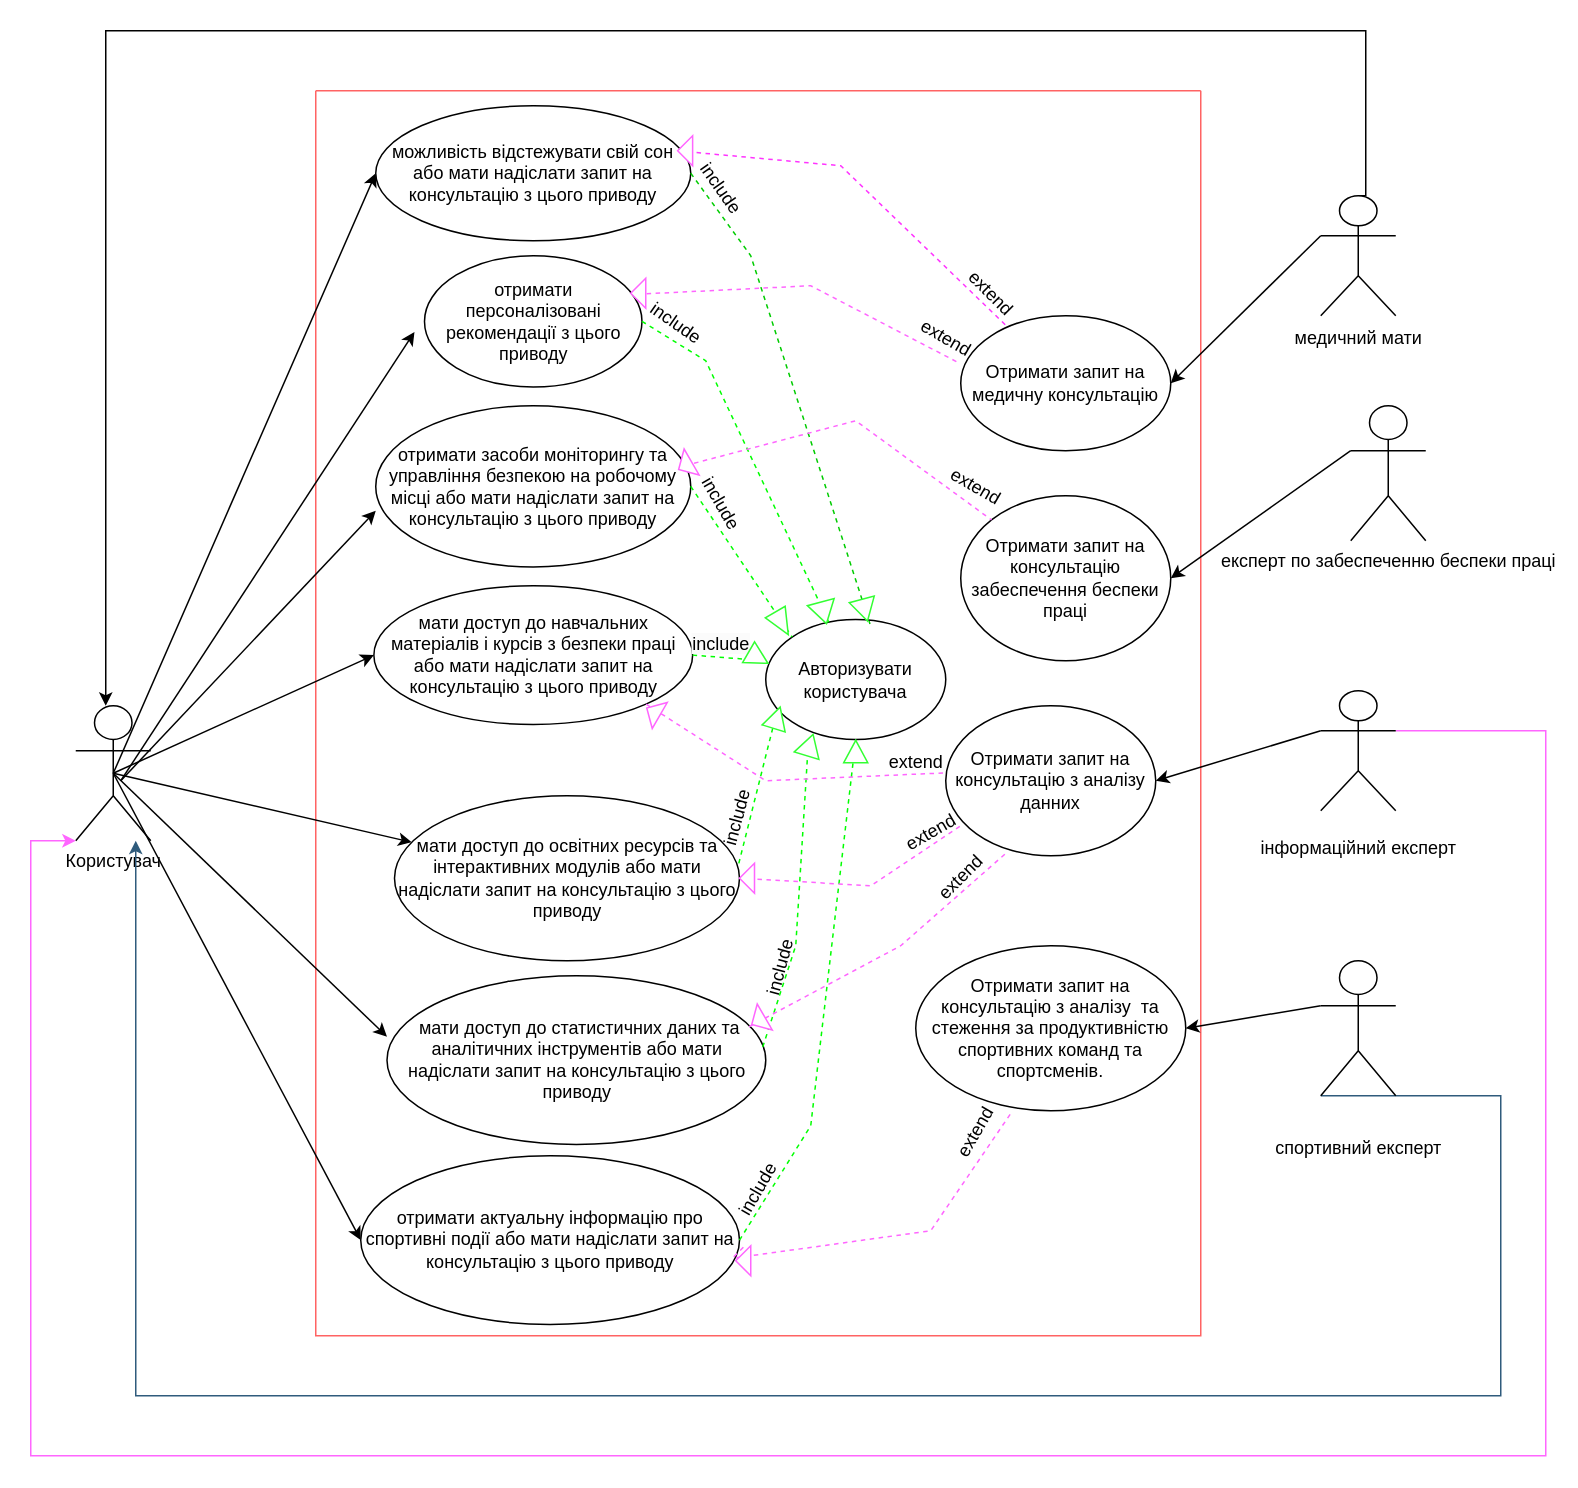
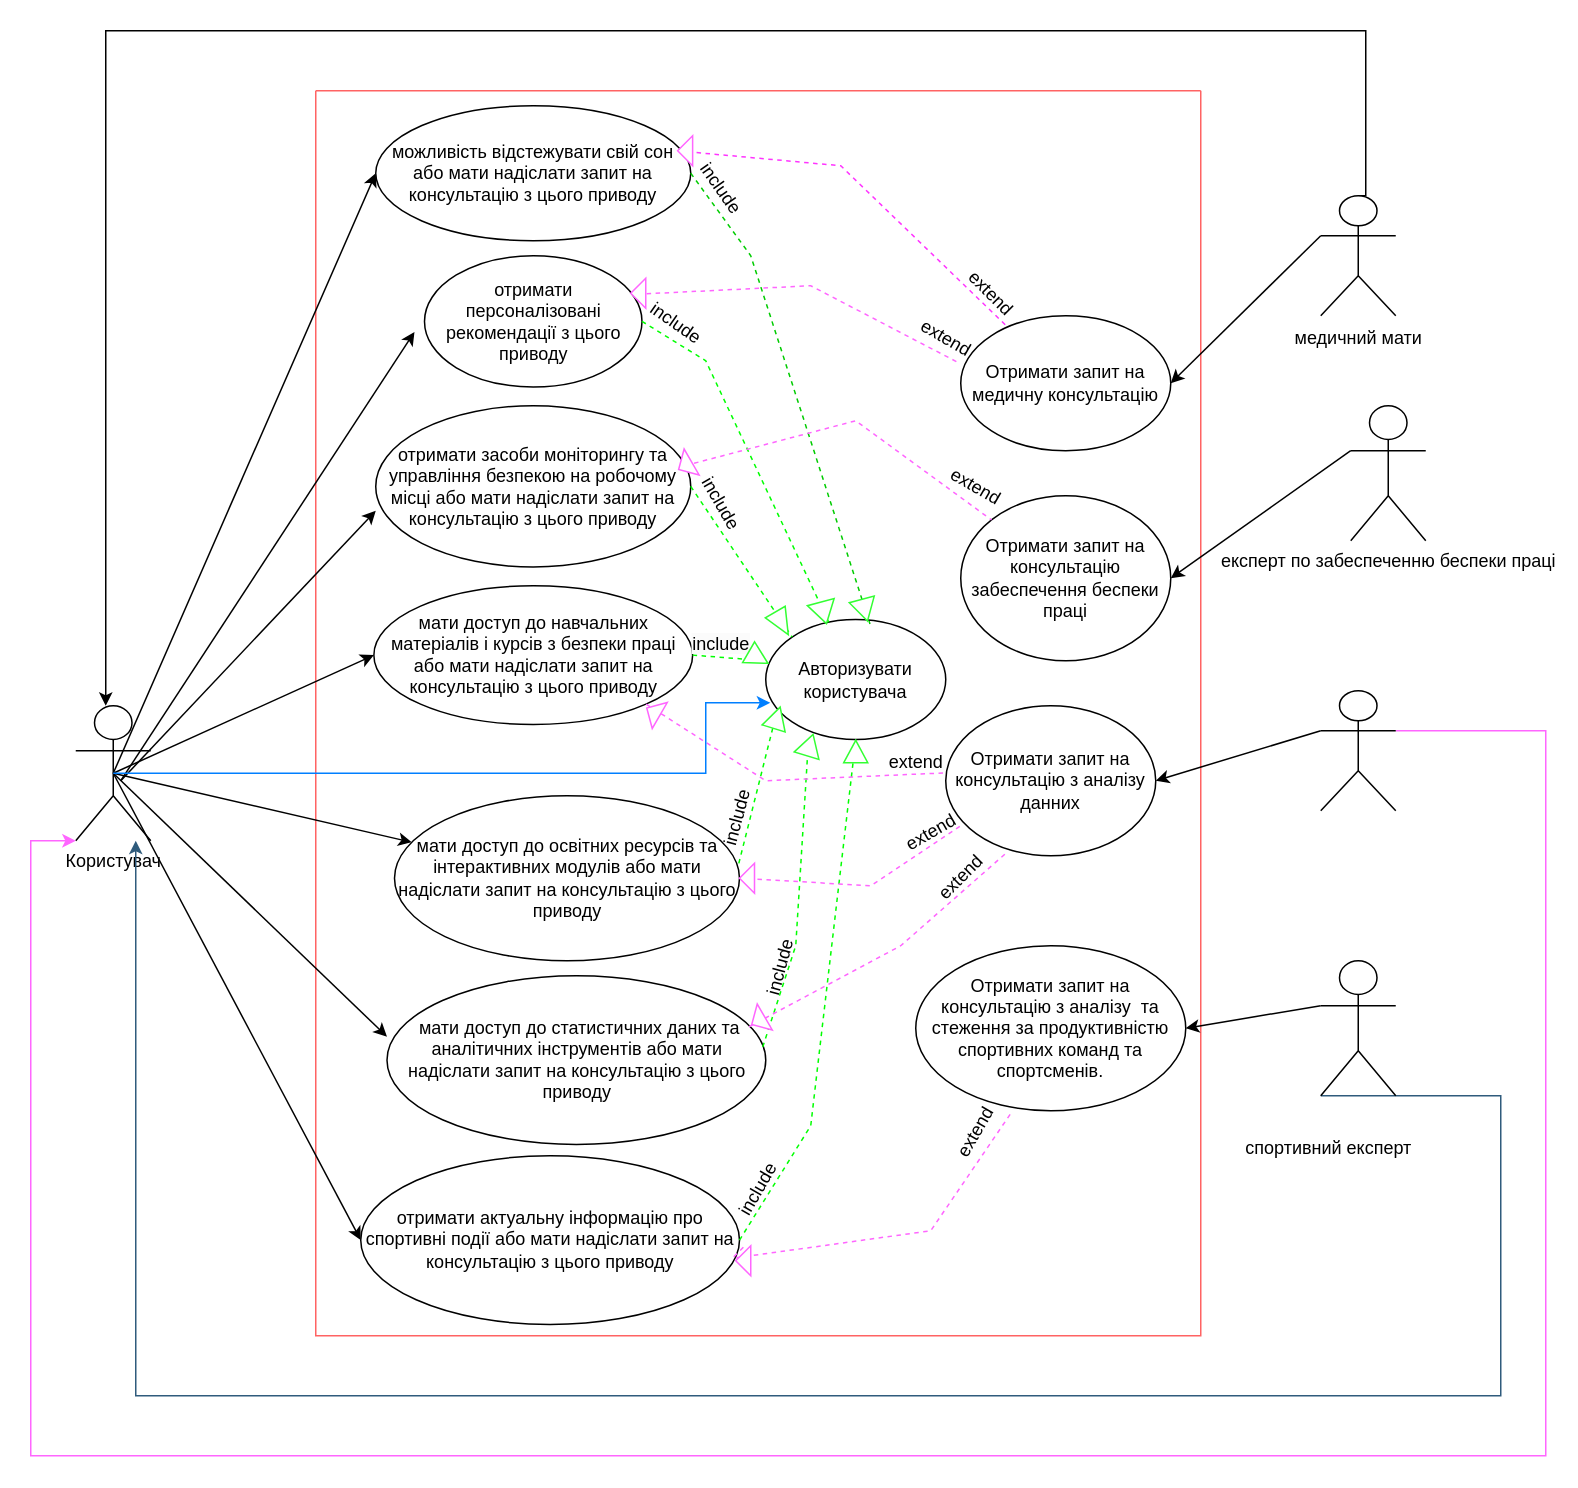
+ <mxCell id="81" style="edgeStyle=orthogonalEdgeStyle;rounded=0;orthogonalLoop=1;jettySize=auto;html=1;entryX=0.025;entryY=0.694;entryDx=0;entryDy=0;entryPerimeter=0;exitX=0.5;exitY=0.5;exitDx=0;exitDy=0;exitPerimeter=0;strokeColor=#007FFF;" edge="1" parent="1" source="2" target="16"><mxGeometry relative="1" as="geometry"><Array as="points"><mxPoint x="470" y="515" /><mxPoint x="470" y="468" /></Array></mxGeometry></mxCell>
- <mxCell id="69" value="інформаційний експерт" style="text;html=1;align=center;verticalAlign=middle;resizable=0;points=[];autosize=1;strokeColor=none;fillColor=none;" parent="1" vertex="1"><mxGeometry x="825" y="550" width="160" height="30" as="geometry" /></mxCell>
- <mxCell id="70" value="спортивний експерт" style="text;html=1;align=center;verticalAlign=middle;resizable=0;points=[];autosize=1;strokeColor=none;fillColor=none;" parent="1" vertex="1"><mxGeometry x="835" y="750" width="140" height="30" as="geometry" /></mxCell>
+ <mxCell id="70" value="спортивний експерт" style="text;html=1;align=center;verticalAlign=middle;resizable=0;points=[];autosize=1;strokeColor=none;fillColor=none;" parent="1" vertex="1"><mxGeometry x="815" y="750" width="140" height="30" as="geometry" /></mxCell>
